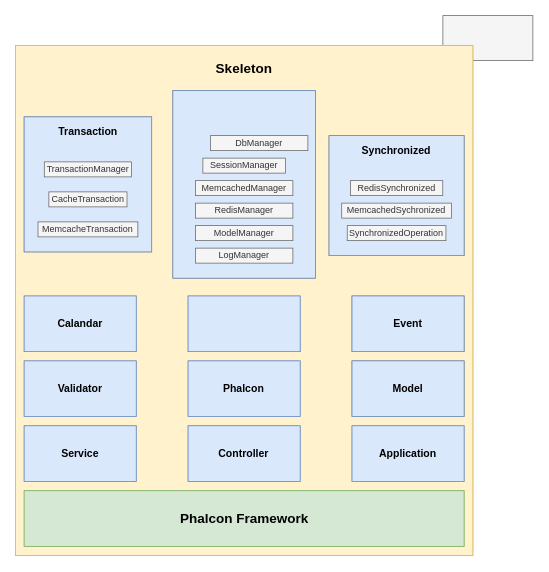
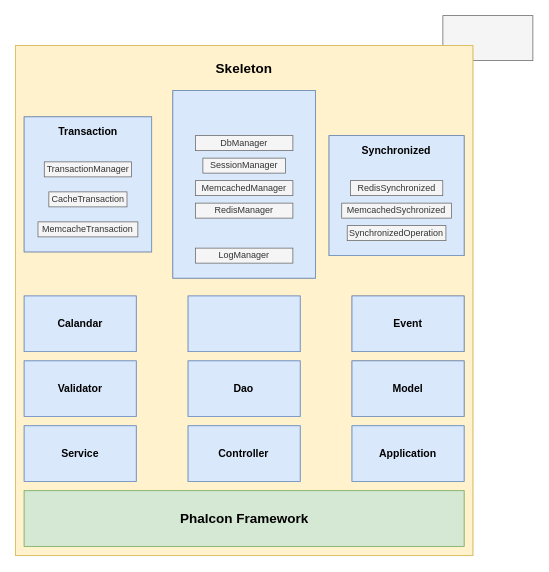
- <mxCell id="41" value="DbManager" style="text;html=1;align=center;verticalAlign=middle;whiteSpace=wrap;rounded=0;fillColor=#f5f5f5;strokeColor=#666666;fontColor=#333333;" vertex="1" parent="37"><mxGeometry x="50" y="60" width="130" height="20" as="geometry" /></mxCell>
+ <mxCell id="41" value="DbManager" style="text;html=1;align=center;verticalAlign=middle;whiteSpace=wrap;rounded=0;fillColor=#f5f5f5;strokeColor=#666666;fontColor=#333333;" vertex="1" parent="37"><mxGeometry x="30" y="60" width="130" height="20" as="geometry" /></mxCell>
- <mxCell id="43" value="ModelManager" style="text;html=1;align=center;verticalAlign=middle;whiteSpace=wrap;rounded=0;fillColor=#f5f5f5;strokeColor=#666666;fontColor=#333333;" vertex="1" parent="37"><mxGeometry x="30" y="180" width="130" height="20" as="geometry" /></mxCell>
- <mxCell id="25" value="&lt;font style=&quot;font-size: 14px&quot;&gt;&lt;b&gt;Phalcon&lt;/b&gt;&lt;/font&gt;" style="text;html=1;strokeColor=none;fillColor=none;align=center;verticalAlign=middle;whiteSpace=wrap;rounded=0;" vertex="1" parent="23"><mxGeometry y="24.727" width="149.388" height="24.727" as="geometry" /></mxCell>
+ <mxCell id="25" value="&lt;font style=&quot;font-size: 14px&quot;&gt;&lt;b&gt;Dao&lt;/b&gt;&lt;/font&gt;" style="text;html=1;strokeColor=none;fillColor=none;align=center;verticalAlign=middle;whiteSpace=wrap;rounded=0;" vertex="1" parent="23"><mxGeometry y="24.727" width="149.388" height="24.727" as="geometry" /></mxCell>
